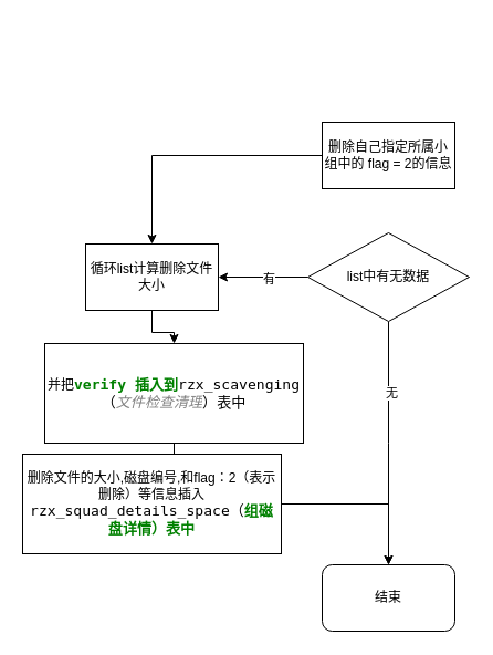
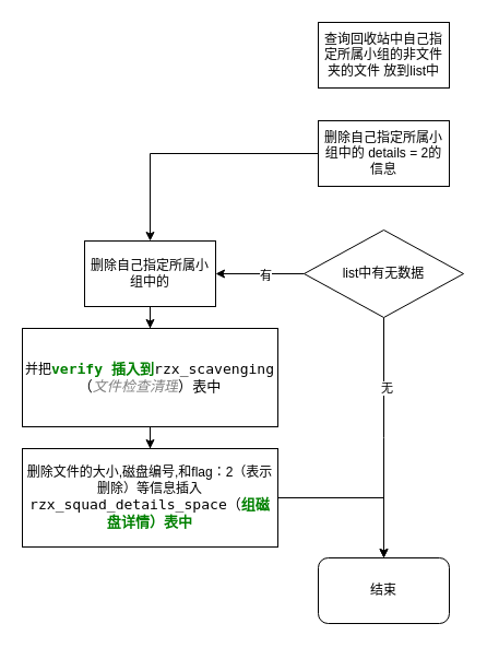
+ <mxCell id="3" value="查询回收站中自己指定所属小组的非文件夹的文件 放到list中" style="rounded=0;whiteSpace=wrap;html=1;" vertex="1" parent="1"><mxGeometry x="291" y="20" width="120" height="60" as="geometry" /></mxCell>
- <mxCell id="7" value="&lt;span&gt;删除自己指定所属小组中的 flag = 2的信息&lt;/span&gt;" style="whiteSpace=wrap;html=1;rounded=0;" vertex="1" parent="1"><mxGeometry x="291" y="110" width="120" height="60" as="geometry" /></mxCell>
+ <mxCell id="7" value="&lt;span&gt;删除自己指定所属小组中的 details = 2的信息&lt;/span&gt;" style="whiteSpace=wrap;html=1;rounded=0;" vertex="1" parent="1"><mxGeometry x="291" y="110" width="120" height="60" as="geometry" /></mxCell>
- <mxCell id="5" value="循环list计算删除文件大小" style="whiteSpace=wrap;html=1;rounded=0;" vertex="1" parent="1"><mxGeometry x="77" y="220" width="120" height="60" as="geometry" /></mxCell>
+ <mxCell id="5" value="删除自己指定所属小组中的" style="whiteSpace=wrap;html=1;rounded=0;" vertex="1" parent="1"><mxGeometry x="77" y="220" width="120" height="60" as="geometry" /></mxCell>
- <mxCell id="9" value="并把&lt;span style=&quot;color: rgb(0 , 128 , 0) ; font-weight: bold ; background-color: rgb(255 , 255 , 255) ; font-family: &amp;#34;jetbrains mono&amp;#34; , monospace ; font-size: 9.8pt&quot;&gt;verify 插入到&lt;/span&gt;&lt;span style=&quot;background-color: rgb(255 , 255 , 255) ; font-family: &amp;#34;jetbrains mono&amp;#34; , monospace ; font-size: 9.8pt&quot;&gt;rzx_scavenging（&lt;/span&gt;&lt;span style=&quot;color: rgb(128 , 128 , 128) ; font-style: italic ; background-color: rgb(255 , 255 , 255) ; font-family: &amp;#34;jetbrains mono&amp;#34; , monospace ; font-size: 9.8pt&quot;&gt;文件检查清理&lt;/span&gt;&lt;span style=&quot;background-color: rgb(255 , 255 , 255) ; font-family: &amp;#34;jetbrains mono&amp;#34; , monospace ; font-size: 9.8pt&quot;&gt;）表中&lt;/span&gt;" style="whiteSpace=wrap;html=1;rounded=0;" vertex="1" parent="1"><mxGeometry x="40" y="310" width="234" height="90" as="geometry" /></mxCell>
+ <mxCell id="9" value="并把&lt;span style=&quot;color: rgb(0 , 128 , 0) ; font-weight: bold ; background-color: rgb(255 , 255 , 255) ; font-family: &amp;#34;jetbrains mono&amp;#34; , monospace ; font-size: 9.8pt&quot;&gt;verify 插入到&lt;/span&gt;&lt;span style=&quot;background-color: rgb(255 , 255 , 255) ; font-family: &amp;#34;jetbrains mono&amp;#34; , monospace ; font-size: 9.8pt&quot;&gt;rzx_scavenging（&lt;/span&gt;&lt;span style=&quot;color: rgb(128 , 128 , 128) ; font-style: italic ; background-color: rgb(255 , 255 , 255) ; font-family: &amp;#34;jetbrains mono&amp;#34; , monospace ; font-size: 9.8pt&quot;&gt;文件检查清理&lt;/span&gt;&lt;span style=&quot;background-color: rgb(255 , 255 , 255) ; font-family: &amp;#34;jetbrains mono&amp;#34; , monospace ; font-size: 9.8pt&quot;&gt;）表中&lt;/span&gt;" style="whiteSpace=wrap;html=1;rounded=0;" vertex="1" parent="1"><mxGeometry x="20" y="300" width="234" height="90" as="geometry" /></mxCell>
